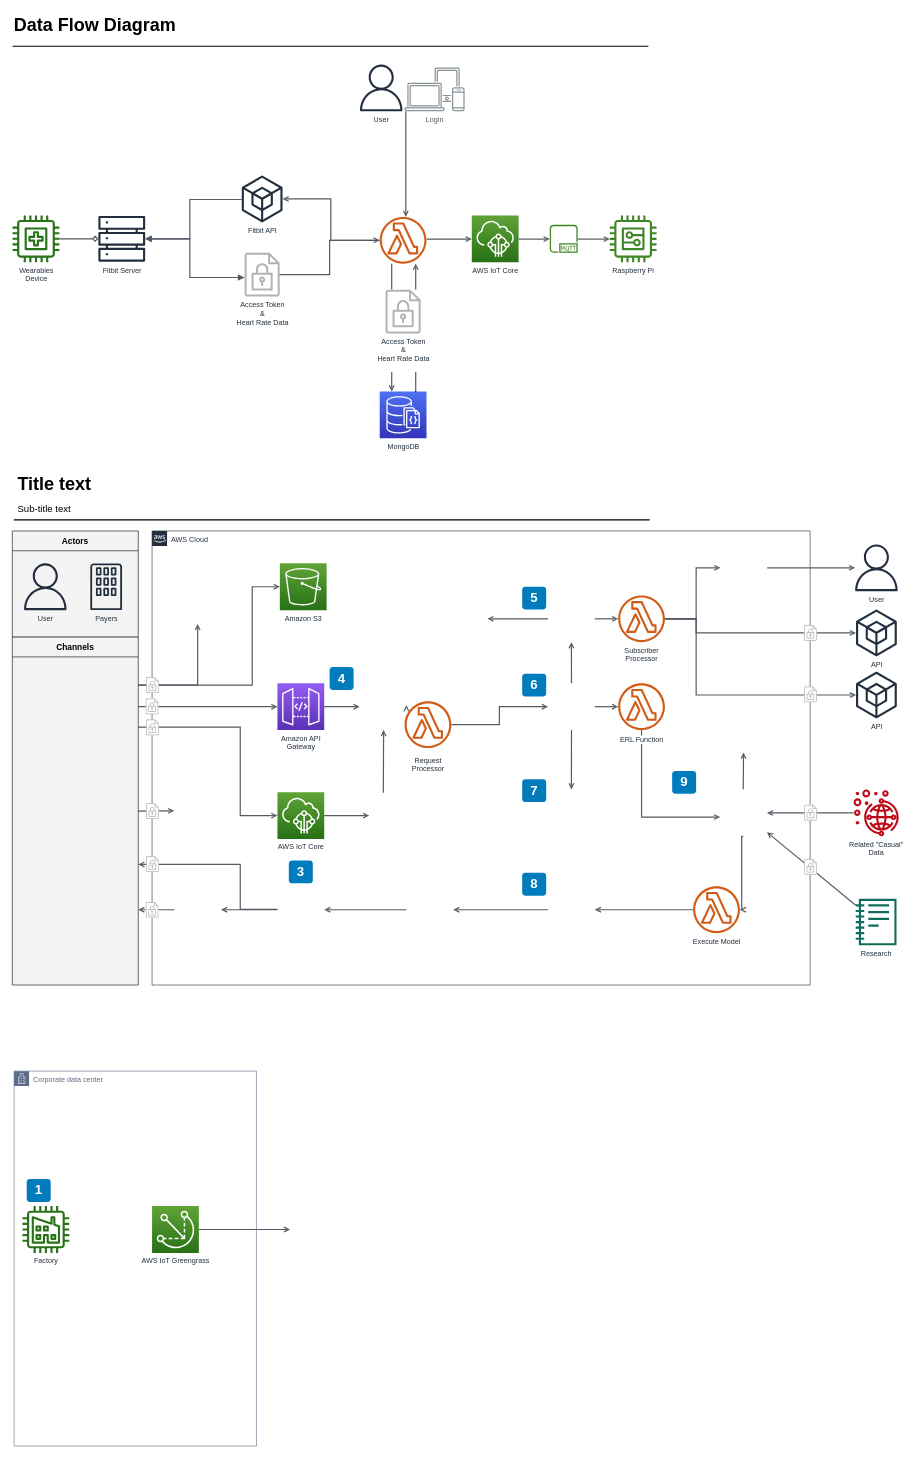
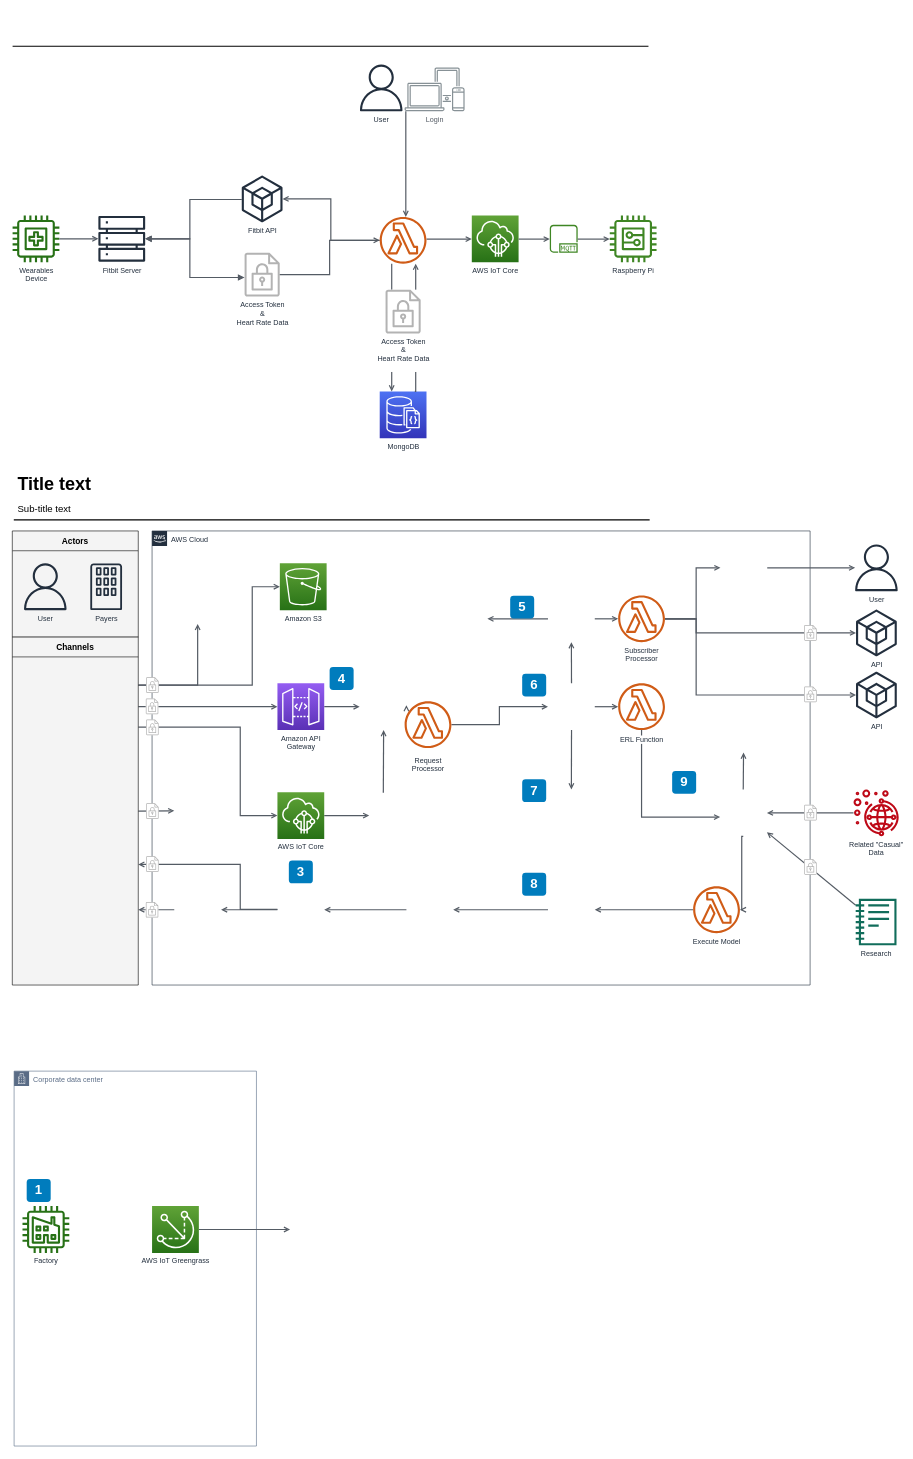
- <mxCell id="4" value="&lt;div&gt;Data Flow Diagram&lt;/div&gt;" style="text;html=1;resizable=0;points=[];autosize=1;align=left;verticalAlign=top;spacingTop=-4;fontSize=30;fontStyle=1;labelBackgroundColor=none;" parent="1" vertex="1"><mxGeometry x="20.5" y="20.5" width="290" height="40" as="geometry" /></mxCell>
- <mxCell id="16" value="" style="edgeStyle=elbowEdgeStyle;rounded=0;orthogonalLoop=1;jettySize=auto;html=1;endArrow=diamond;endFill=0;strokeColor=#545B64;strokeWidth=2;fontSize=14;" parent="1" source="12" target="13" edge="1"><mxGeometry relative="1" as="geometry"><mxPoint x="123.5" y="397" as="sourcePoint" /><mxPoint x="224.5" y="397" as="targetPoint" /></mxGeometry></mxCell>
+ <mxCell id="16" value="" style="edgeStyle=elbowEdgeStyle;rounded=0;orthogonalLoop=1;jettySize=auto;html=1;endArrow=open;endFill=0;strokeColor=#545B64;strokeWidth=2;fontSize=14;" parent="1" source="12" target="13" edge="1"><mxGeometry relative="1" as="geometry"><mxPoint x="123.5" y="397" as="sourcePoint" /><mxPoint x="224.5" y="397" as="targetPoint" /></mxGeometry></mxCell>
- <mxCell id="83" value="5" style="rounded=1;whiteSpace=wrap;html=1;fillColor=#007CBD;strokeColor=none;fontColor=#FFFFFF;fontStyle=1;fontSize=22;labelBackgroundColor=none;" vertex="1" parent="1"><mxGeometry x="870" y="977.5" width="40" height="38" as="geometry" /></mxCell>
+ <mxCell id="83" value="5" style="rounded=1;whiteSpace=wrap;html=1;fillColor=#007CBD;strokeColor=none;fontColor=#FFFFFF;fontStyle=1;fontSize=22;labelBackgroundColor=none;" vertex="1" parent="1"><mxGeometry x="850" y="992.5" width="40" height="38" as="geometry" /></mxCell>
